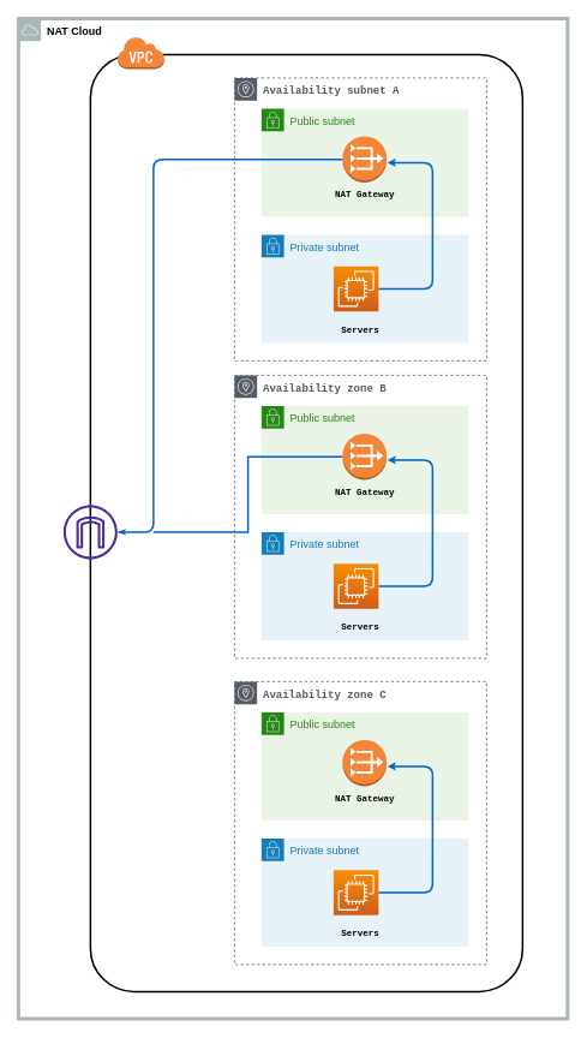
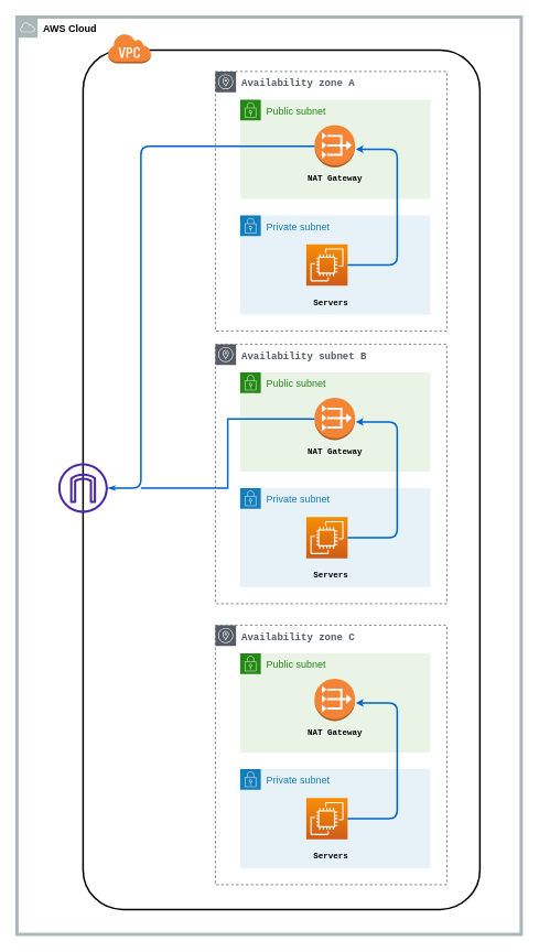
- <mxCell id="2" value="&lt;b&gt;&lt;font color=&quot;#000000&quot;&gt;NAT Cloud&lt;/font&gt;&lt;/b&gt;" style="sketch=0;outlineConnect=0;gradientColor=none;html=1;whiteSpace=wrap;fontSize=12;fontStyle=0;shape=mxgraph.aws4.group;grIcon=mxgraph.aws4.group_aws_cloud;strokeColor=#AAB7B8;fillColor=none;verticalAlign=top;align=left;spacingLeft=30;fontColor=#AAB7B8;dashed=0;strokeWidth=4;" vertex="1" parent="1"><mxGeometry x="20" y="20" width="610" height="1110" as="geometry" /></mxCell>
+ <mxCell id="2" value="&lt;b&gt;&lt;font color=&quot;#000000&quot;&gt;AWS Cloud&lt;/font&gt;&lt;/b&gt;" style="sketch=0;outlineConnect=0;gradientColor=none;html=1;whiteSpace=wrap;fontSize=12;fontStyle=0;shape=mxgraph.aws4.group;grIcon=mxgraph.aws4.group_aws_cloud;strokeColor=#AAB7B8;fillColor=none;verticalAlign=top;align=left;spacingLeft=30;fontColor=#AAB7B8;dashed=0;strokeWidth=4;" vertex="1" parent="1"><mxGeometry x="20" y="20" width="610" height="1110" as="geometry" /></mxCell>
- <mxCell id="5" value="&lt;font face=&quot;Courier New&quot;&gt;&lt;b&gt;Availability subnet A&lt;/b&gt;&lt;/font&gt;" style="sketch=0;outlineConnect=0;gradientColor=none;html=1;whiteSpace=wrap;fontSize=12;fontStyle=0;shape=mxgraph.aws4.group;grIcon=mxgraph.aws4.group_availability_zone;strokeColor=#545B64;fillColor=none;verticalAlign=top;align=left;spacingLeft=30;fontColor=#545B64;dashed=1;" vertex="1" parent="1"><mxGeometry x="260" y="86" width="280" height="314" as="geometry" /></mxCell>
+ <mxCell id="5" value="&lt;font face=&quot;Courier New&quot;&gt;&lt;b&gt;Availability zone A&lt;/b&gt;&lt;/font&gt;" style="sketch=0;outlineConnect=0;gradientColor=none;html=1;whiteSpace=wrap;fontSize=12;fontStyle=0;shape=mxgraph.aws4.group;grIcon=mxgraph.aws4.group_availability_zone;strokeColor=#545B64;fillColor=none;verticalAlign=top;align=left;spacingLeft=30;fontColor=#545B64;dashed=1;" vertex="1" parent="1"><mxGeometry x="260" y="86" width="280" height="314" as="geometry" /></mxCell>
- <mxCell id="14" value="&lt;font face=&quot;Courier New&quot;&gt;&lt;b&gt;Availability zone B&lt;/b&gt;&lt;/font&gt;" style="sketch=0;outlineConnect=0;gradientColor=none;html=1;whiteSpace=wrap;fontSize=12;fontStyle=0;shape=mxgraph.aws4.group;grIcon=mxgraph.aws4.group_availability_zone;strokeColor=#545B64;fillColor=none;verticalAlign=top;align=left;spacingLeft=30;fontColor=#545B64;dashed=1;" vertex="1" parent="1"><mxGeometry x="260" y="416" width="280" height="314" as="geometry" /></mxCell>
+ <mxCell id="14" value="&lt;font face=&quot;Courier New&quot;&gt;&lt;b&gt;Availability subnet B&lt;/b&gt;&lt;/font&gt;" style="sketch=0;outlineConnect=0;gradientColor=none;html=1;whiteSpace=wrap;fontSize=12;fontStyle=0;shape=mxgraph.aws4.group;grIcon=mxgraph.aws4.group_availability_zone;strokeColor=#545B64;fillColor=none;verticalAlign=top;align=left;spacingLeft=30;fontColor=#545B64;dashed=1;" vertex="1" parent="1"><mxGeometry x="260" y="416" width="280" height="314" as="geometry" /></mxCell>
